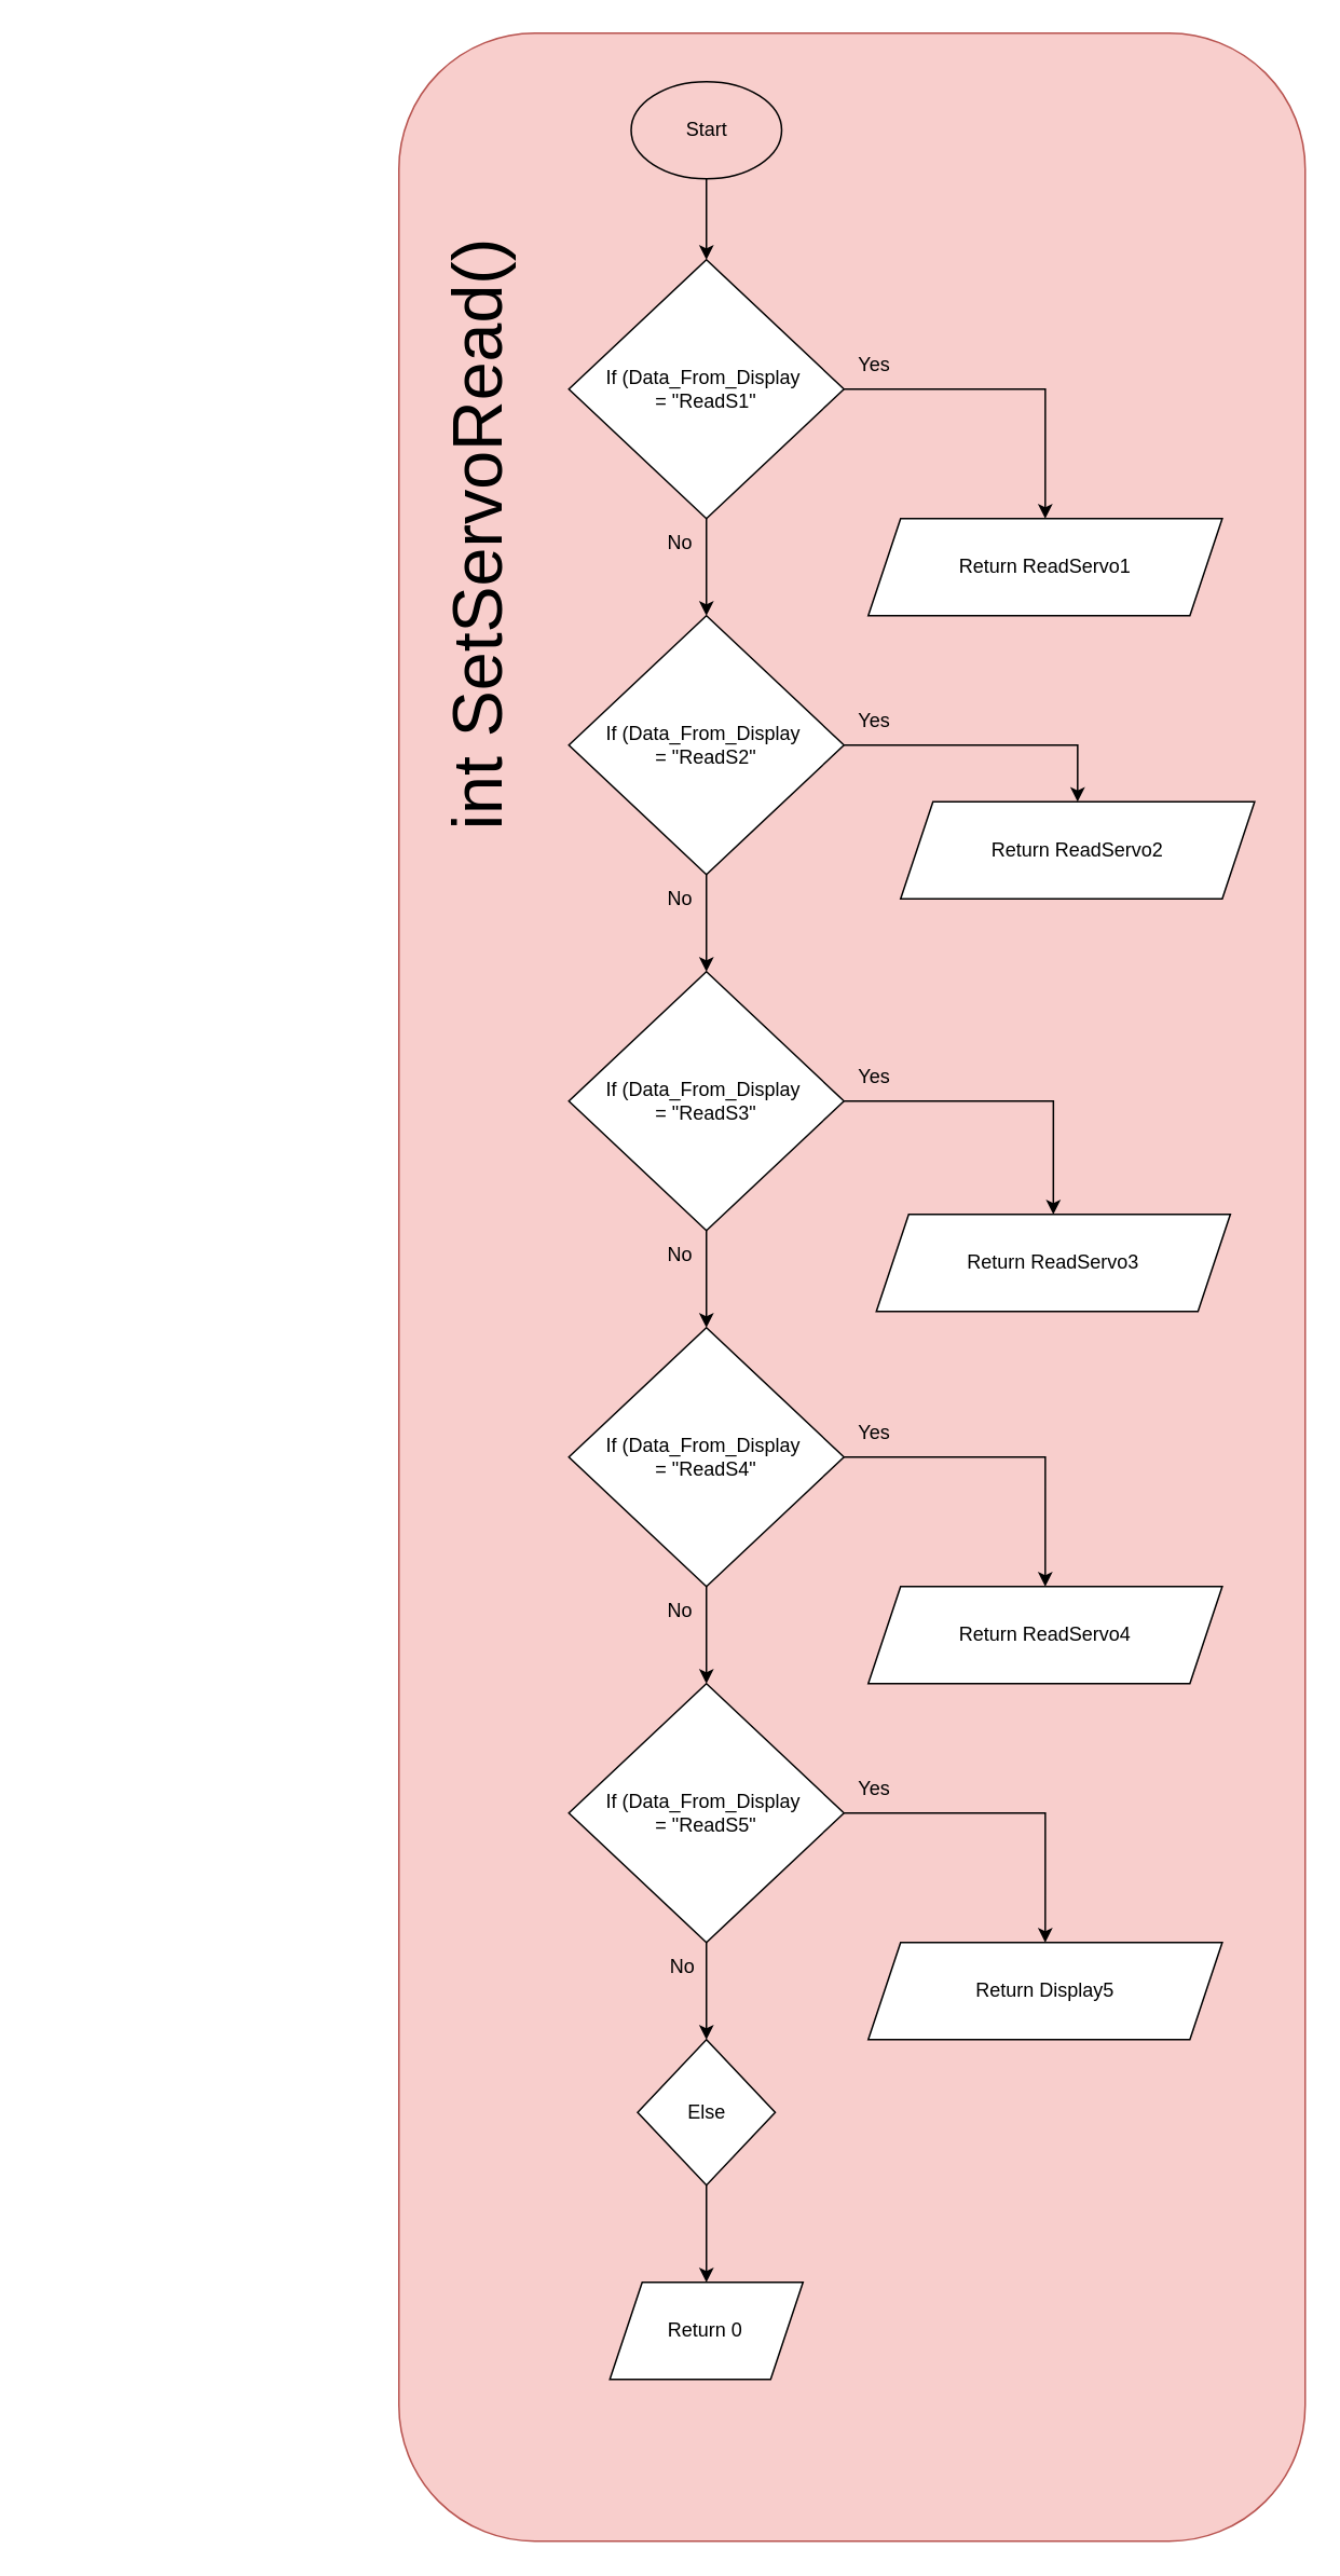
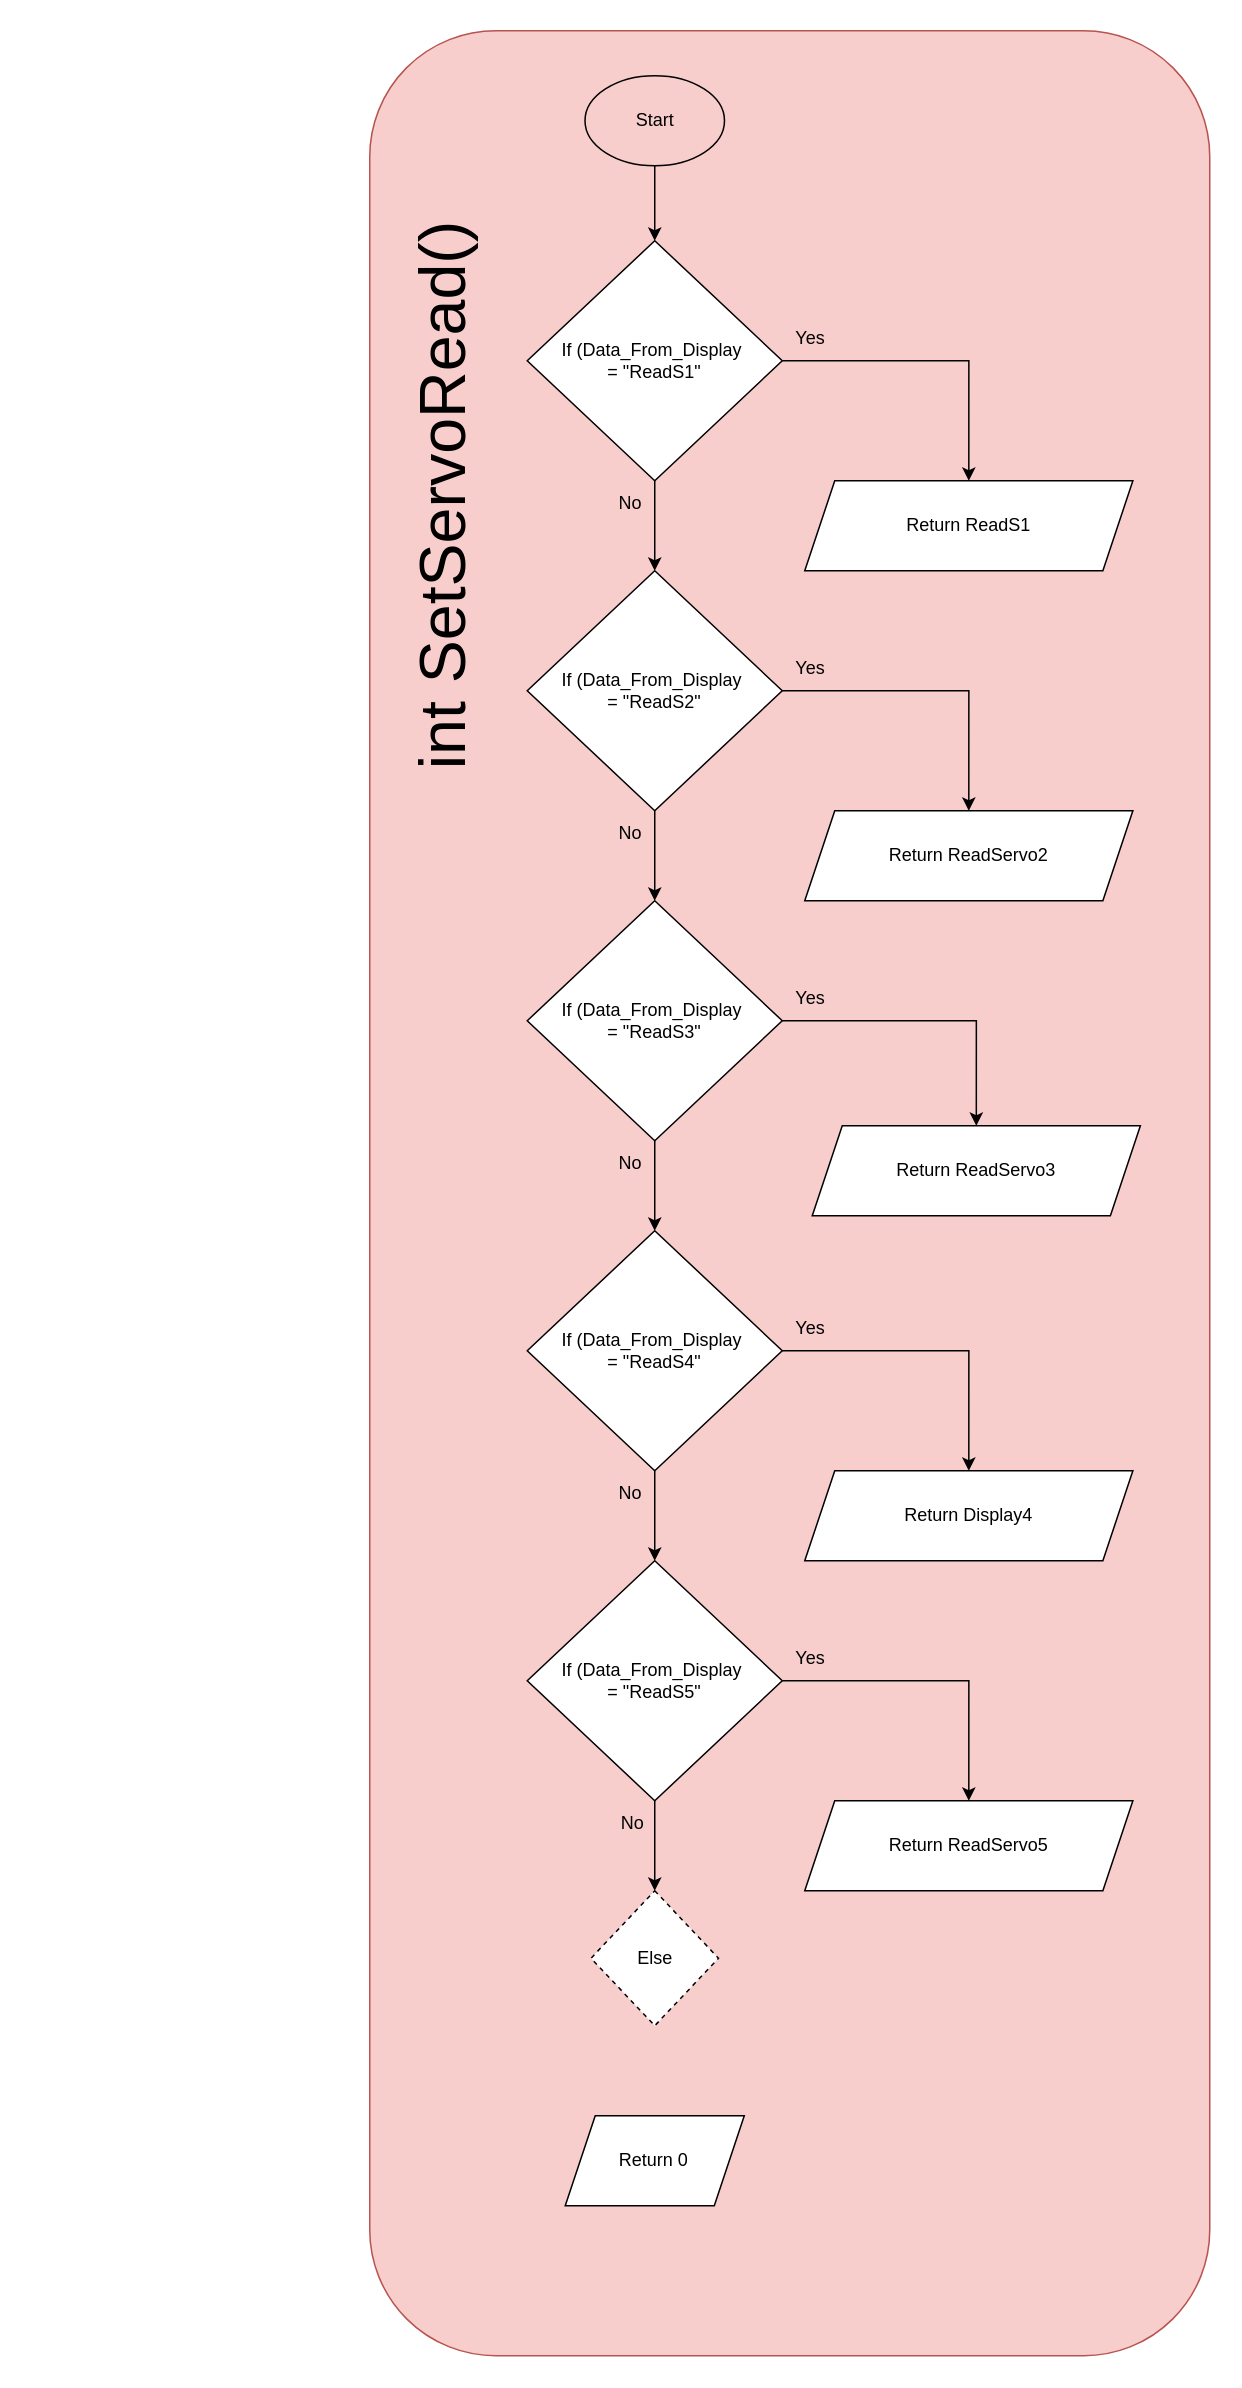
- <mxCell id="9" value="Return ReadServo1" style="shape=parallelogram;perimeter=parallelogramPerimeter;whiteSpace=wrap;html=1;fixedSize=1;" parent="1" vertex="1"><mxGeometry x="536" y="320" width="218.75" height="60" as="geometry" /></mxCell>
+ <mxCell id="9" value="Return ReadS1" style="shape=parallelogram;perimeter=parallelogramPerimeter;whiteSpace=wrap;html=1;fixedSize=1;" parent="1" vertex="1"><mxGeometry x="536" y="320" width="218.75" height="60" as="geometry" /></mxCell>
- <mxCell id="19" value="Return ReadServo2" style="shape=parallelogram;perimeter=parallelogramPerimeter;whiteSpace=wrap;html=1;fixedSize=1;" vertex="1" parent="1"><mxGeometry x="556" y="495" width="218.75" height="60" as="geometry" /></mxCell>
+ <mxCell id="19" value="Return ReadServo2" style="shape=parallelogram;perimeter=parallelogramPerimeter;whiteSpace=wrap;html=1;fixedSize=1;" vertex="1" parent="1"><mxGeometry x="536" y="540" width="218.75" height="60" as="geometry" /></mxCell>
- <mxCell id="31" value="Return ReadServo4" style="shape=parallelogram;perimeter=parallelogramPerimeter;whiteSpace=wrap;html=1;fixedSize=1;" vertex="1" parent="1"><mxGeometry x="536" y="980" width="218.75" height="60" as="geometry" /></mxCell>
+ <mxCell id="31" value="Return Display4" style="shape=parallelogram;perimeter=parallelogramPerimeter;whiteSpace=wrap;html=1;fixedSize=1;" vertex="1" parent="1"><mxGeometry x="536" y="980" width="218.75" height="60" as="geometry" /></mxCell>
- <mxCell id="37" value="Return Display5" style="shape=parallelogram;perimeter=parallelogramPerimeter;whiteSpace=wrap;html=1;fixedSize=1;" vertex="1" parent="1"><mxGeometry x="536" y="1200" width="218.75" height="60" as="geometry" /></mxCell>
+ <mxCell id="37" value="Return ReadServo5" style="shape=parallelogram;perimeter=parallelogramPerimeter;whiteSpace=wrap;html=1;fixedSize=1;" vertex="1" parent="1"><mxGeometry x="536" y="1200" width="218.75" height="60" as="geometry" /></mxCell>
- <mxCell id="12" value="Else" style="rhombus;whiteSpace=wrap;html=1;" parent="1" vertex="1"><mxGeometry x="393.51" y="1260" width="85" height="90" as="geometry" /></mxCell>
+ <mxCell id="12" value="Else" style="rhombus;whiteSpace=wrap;html=1;dashed=1;" parent="1" vertex="1"><mxGeometry x="393.51" y="1260" width="85" height="90" as="geometry" /></mxCell>
- <mxCell id="11" style="edgeStyle=orthogonalEdgeStyle;rounded=0;orthogonalLoop=1;jettySize=auto;html=1;" parent="1" source="12" target="13" edge="1"><mxGeometry relative="1" as="geometry" /></mxCell>
